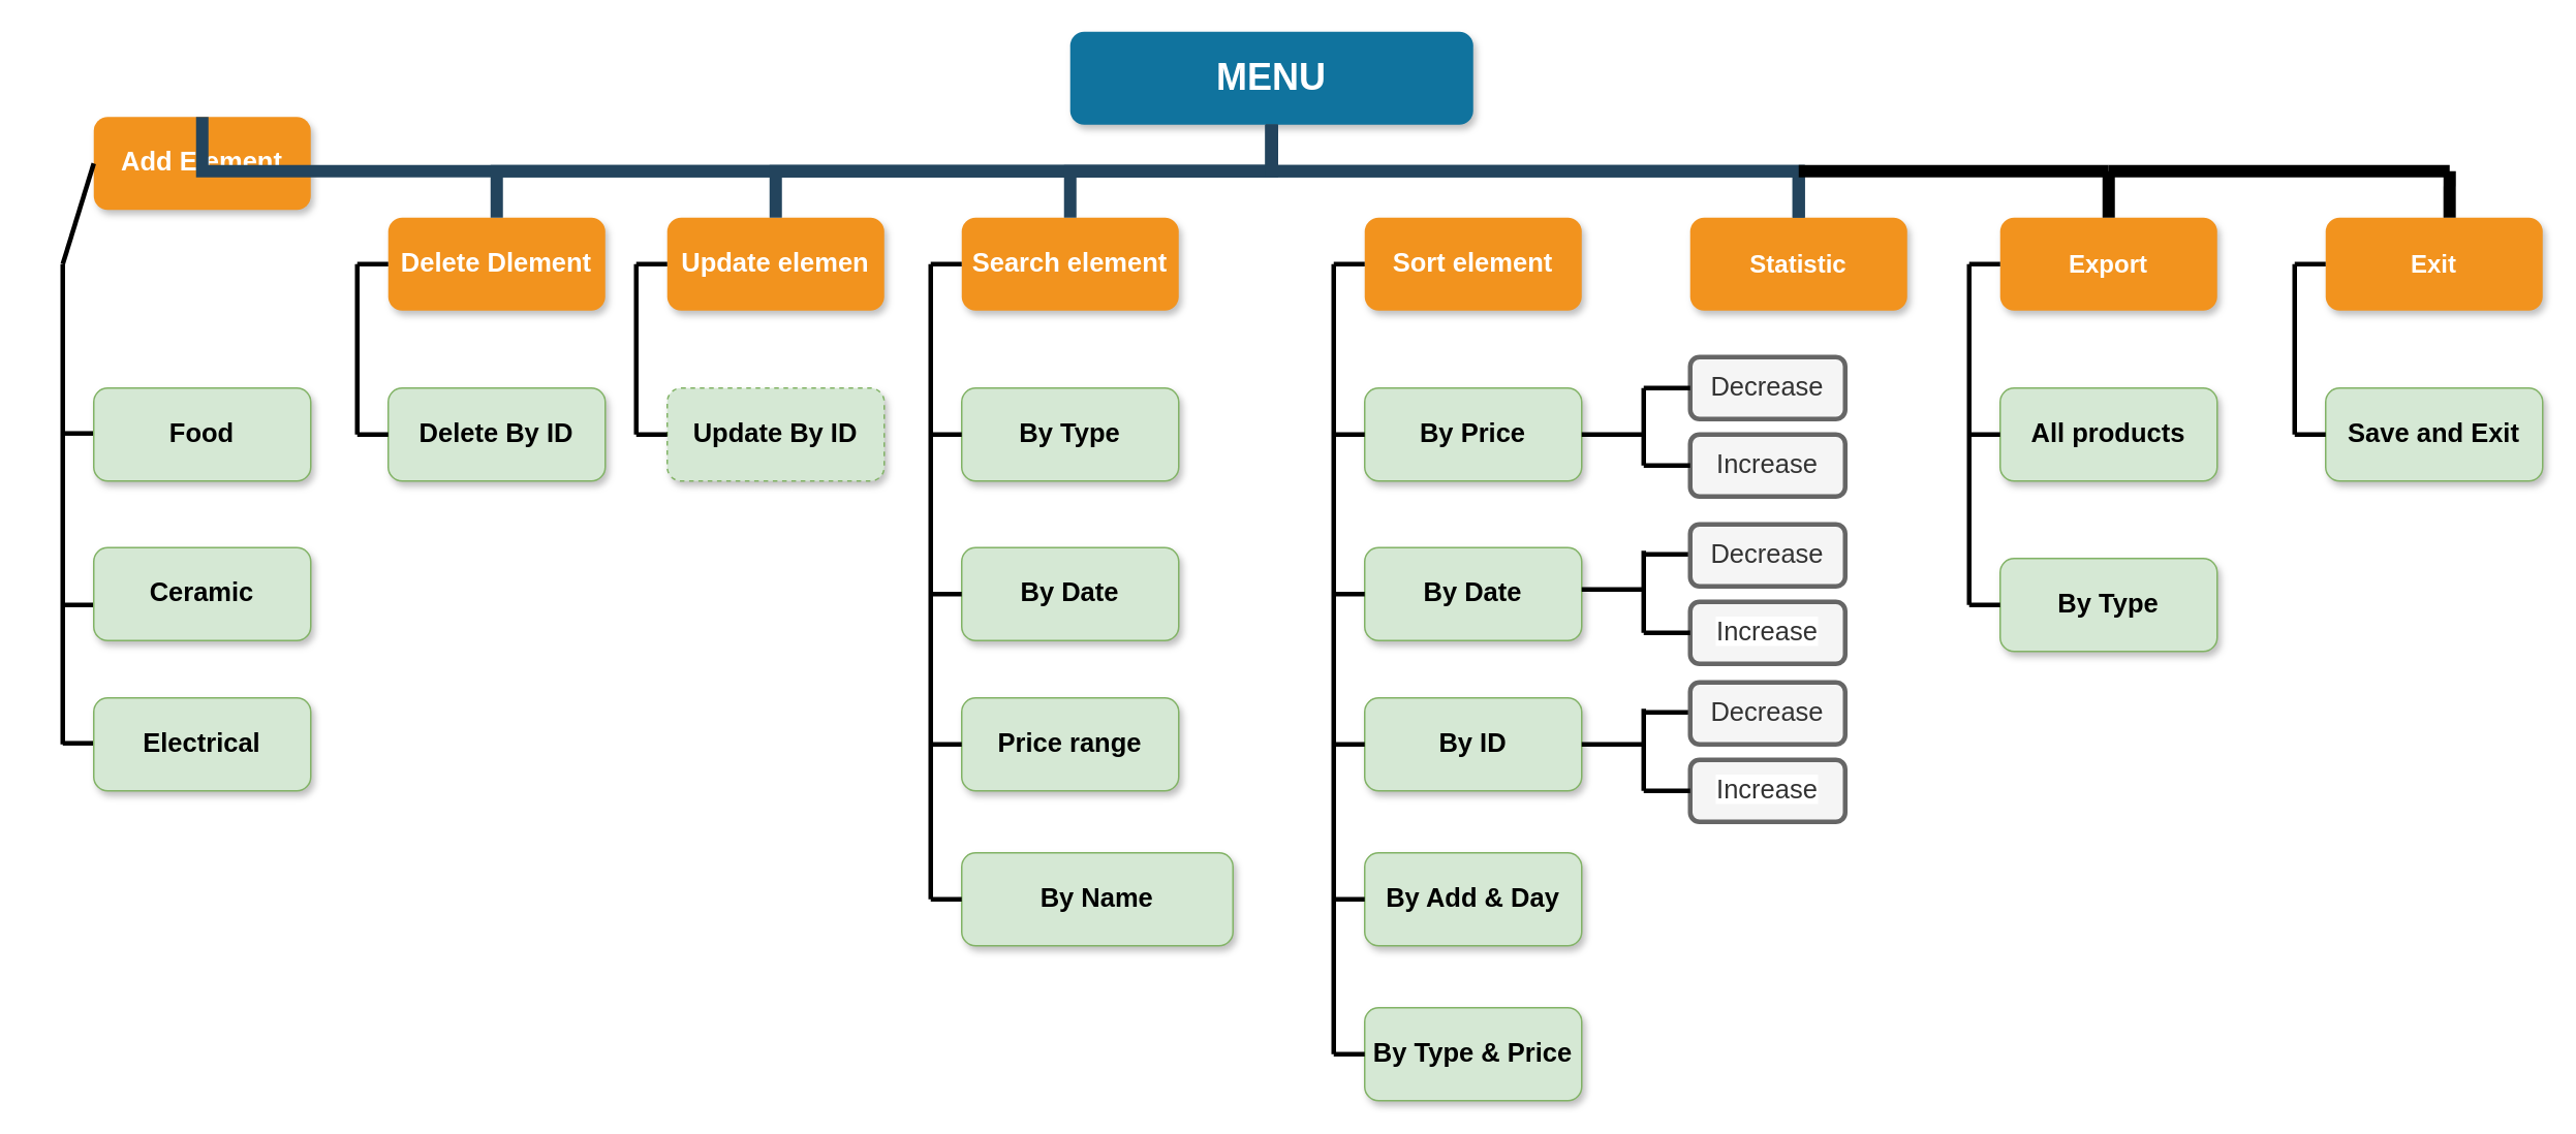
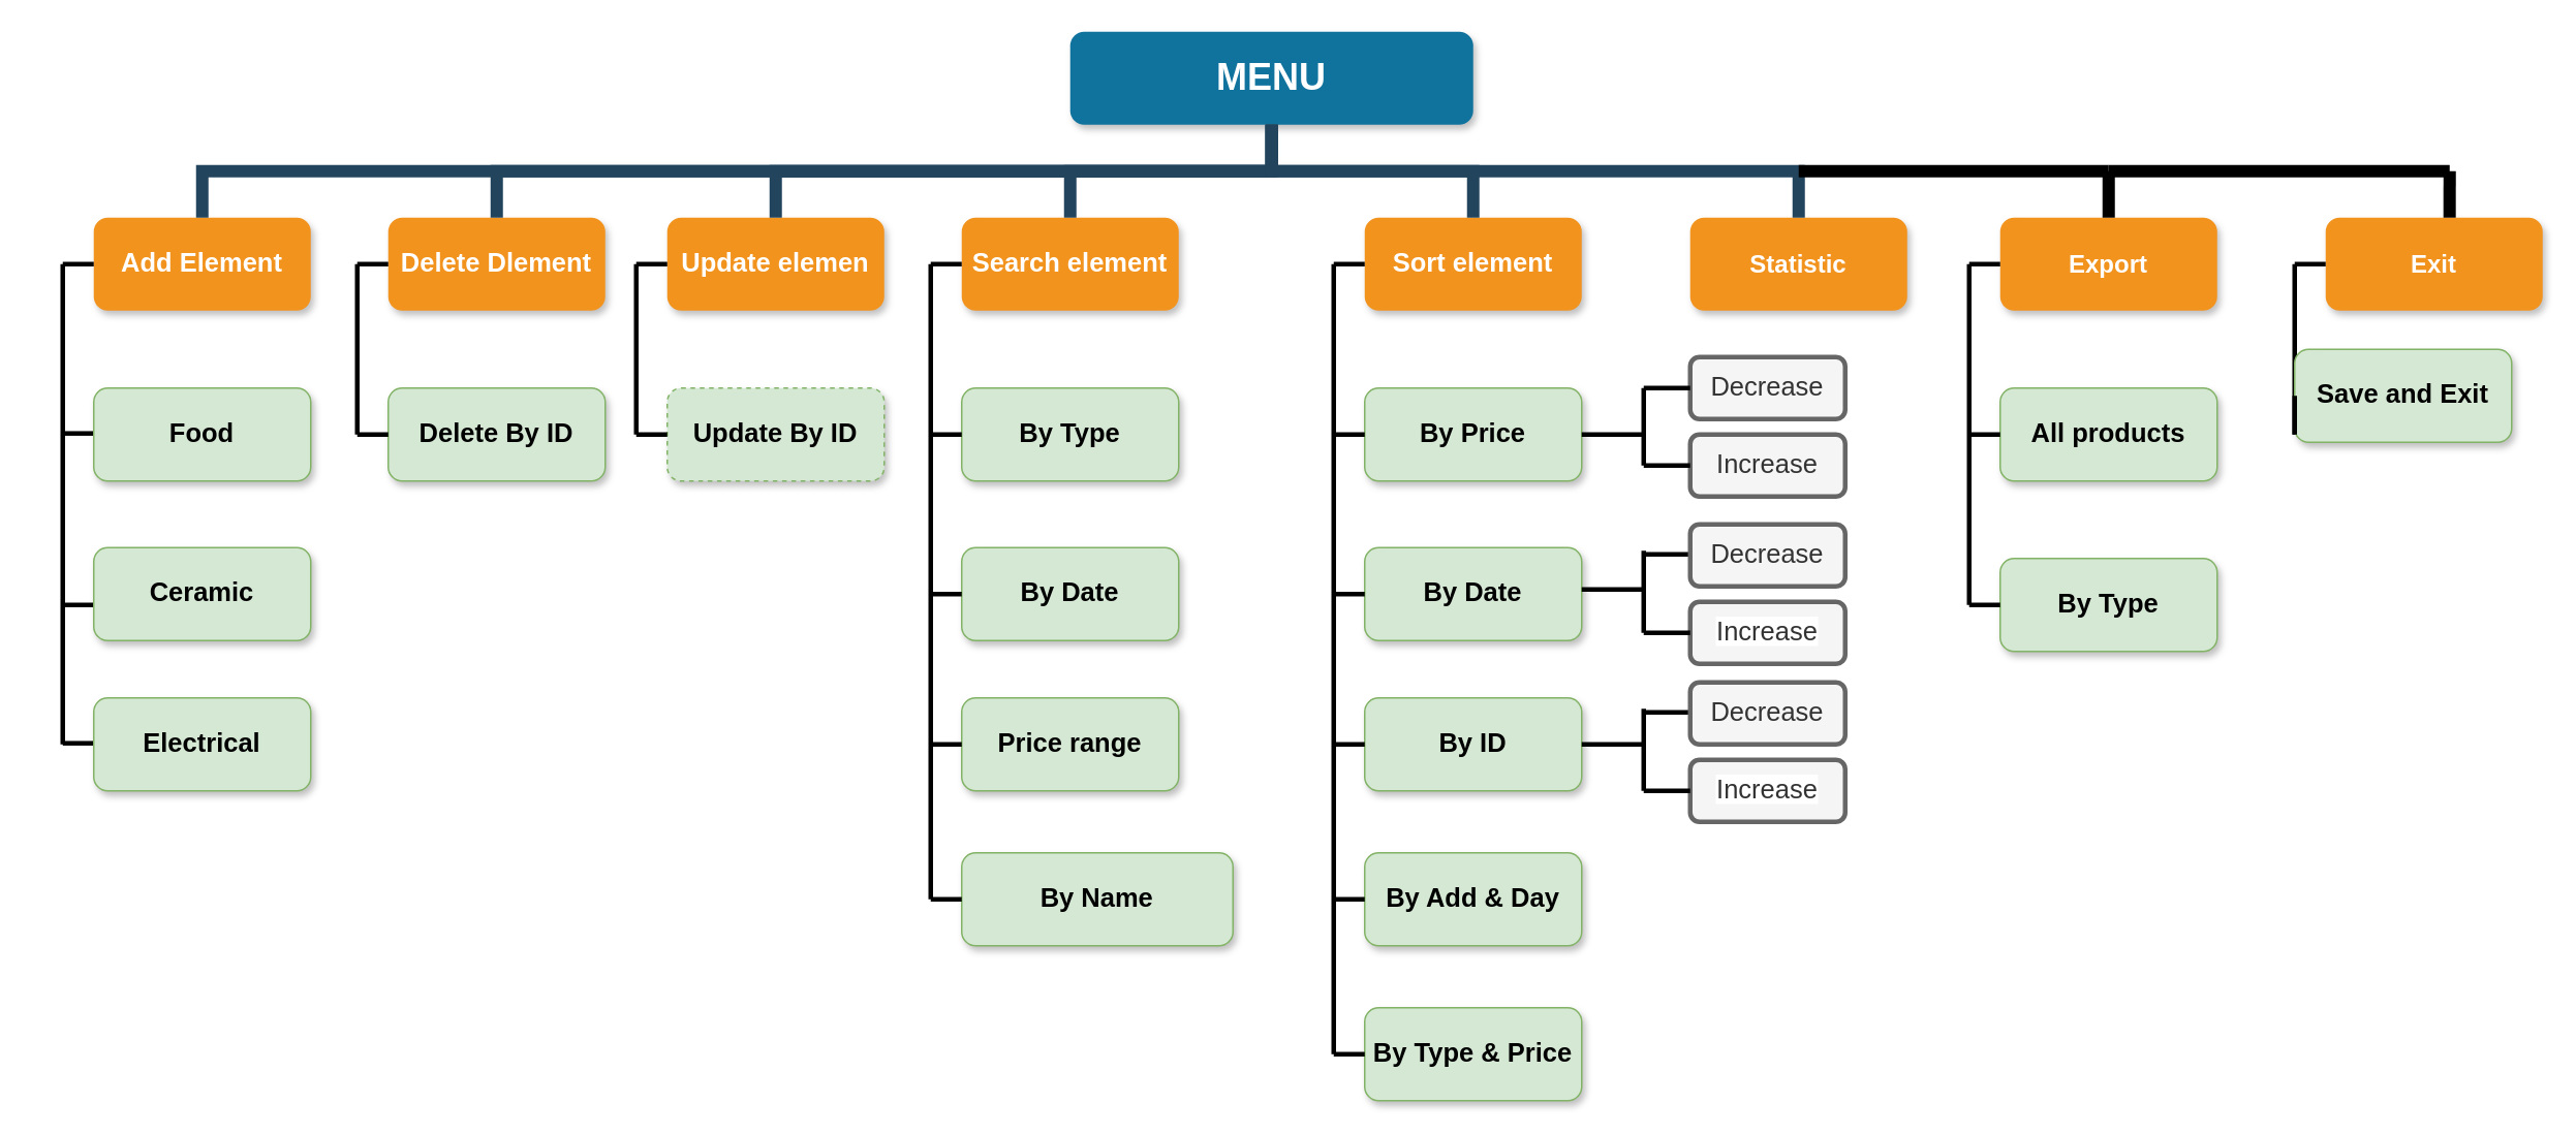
- <mxCell id="3" value="Add Element" style="whiteSpace=wrap;rounded=1;fillColor=#F2931E;strokeColor=none;shadow=1;fontColor=#FFFFFF;fontStyle=1;fontSize=17;" parent="1" vertex="1"><mxGeometry x="60" y="75" width="140" height="60" as="geometry" /></mxCell>
+ <mxCell id="3" value="Add Element" style="whiteSpace=wrap;rounded=1;fillColor=#F2931E;strokeColor=none;shadow=1;fontColor=#FFFFFF;fontStyle=1;fontSize=17;" parent="1" vertex="1"><mxGeometry x="60" y="140" width="140" height="60" as="geometry" /></mxCell>
- <mxCell id="13" value="" style="edgeStyle=elbowEdgeStyle;elbow=vertical;rounded=0;fontColor=#000000;endArrow=none;endFill=0;strokeWidth=8;strokeColor=#23445D;" parent="1" source="2" target="5" edge="1"><mxGeometry width="100" height="100" relative="1" as="geometry"><mxPoint x="160" y="150" as="sourcePoint" /><mxPoint x="260" y="50" as="targetPoint" /></mxGeometry></mxCell>
+ <mxCell id="13" value="" style="edgeStyle=elbowEdgeStyle;elbow=vertical;rounded=0;fontColor=#000000;endArrow=none;endFill=0;strokeWidth=8;strokeColor=#23445D;" parent="1" source="2" target="8" edge="1"><mxGeometry width="100" height="100" relative="1" as="geometry"><mxPoint x="160" y="150" as="sourcePoint" /><mxPoint x="260" y="50" as="targetPoint" /></mxGeometry></mxCell>
- <mxCell id="73" value="Save and Exit" style="whiteSpace=wrap;rounded=1;fillColor=#d5e8d4;strokeColor=#82b366;shadow=1;fontStyle=1;fontSize=17;" vertex="1" parent="1"><mxGeometry x="1500" y="250" width="140" height="60" as="geometry" /></mxCell>
+ <mxCell id="73" value="Save and Exit" style="whiteSpace=wrap;rounded=1;fillColor=#d5e8d4;strokeColor=#82b366;shadow=1;fontStyle=1;fontSize=17;" vertex="1" parent="1"><mxGeometry x="1480" y="225" width="140" height="60" as="geometry" /></mxCell>
